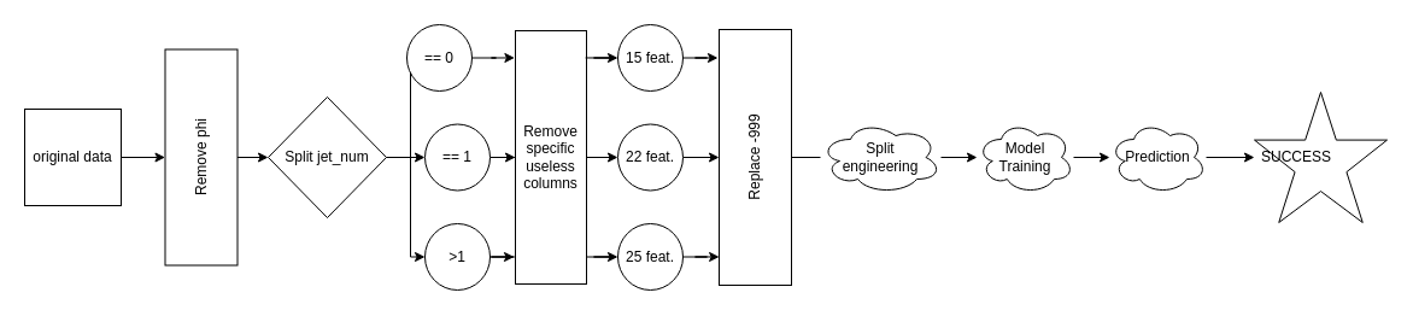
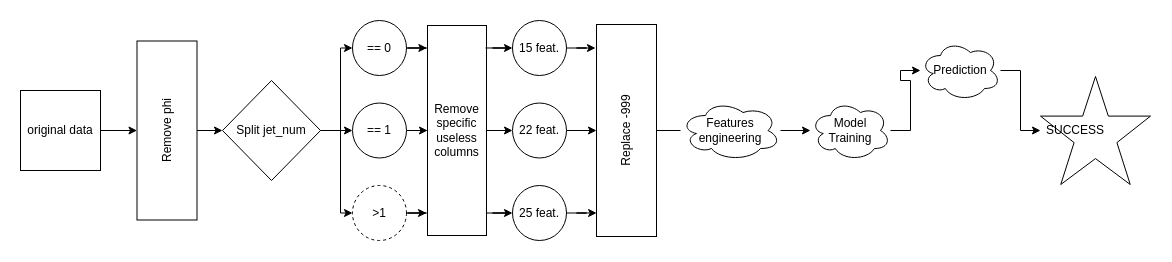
- <mxCell id="16" value="&lt;div&gt;== 0&lt;/div&gt;" style="ellipse;whiteSpace=wrap;html=1;aspect=fixed;" parent="1" vertex="1"><mxGeometry x="337" y="20" width="54" height="55" as="geometry" /></mxCell>
+ <mxCell id="16" value="&lt;div&gt;== 0&lt;/div&gt;" style="ellipse;whiteSpace=wrap;html=1;aspect=fixed;" parent="1" vertex="1"><mxGeometry x="352" y="20" width="54" height="55" as="geometry" /></mxCell>
- <mxCell id="29" value="&lt;div&gt;Split&lt;/div&gt;&lt;div&gt;engineering&lt;/div&gt;" style="ellipse;shape=cloud;whiteSpace=wrap;html=1;" parent="1" vertex="1"><mxGeometry x="680" y="100" width="100" height="60" as="geometry" /></mxCell>
+ <mxCell id="29" value="&lt;div&gt;Features&lt;/div&gt;&lt;div&gt;engineering&lt;/div&gt;" style="ellipse;shape=cloud;whiteSpace=wrap;html=1;" parent="1" vertex="1"><mxGeometry x="680" y="100" width="100" height="60" as="geometry" /></mxCell>
- <mxCell id="33" value="Prediction" style="ellipse;shape=cloud;whiteSpace=wrap;html=1;" parent="1" vertex="1"><mxGeometry x="920" y="100" width="80" height="60" as="geometry" /></mxCell>
+ <mxCell id="33" value="Prediction" style="ellipse;shape=cloud;whiteSpace=wrap;html=1;" parent="1" vertex="1"><mxGeometry x="920" y="40" width="80" height="60" as="geometry" /></mxCell>
- <mxCell id="14" value="&lt;div&gt;&amp;gt;1&lt;/div&gt;" style="ellipse;whiteSpace=wrap;html=1;aspect=fixed;" parent="1" vertex="1"><mxGeometry x="352" y="185" width="54" height="55" as="geometry" /></mxCell>
+ <mxCell id="14" value="&lt;div&gt;&amp;gt;1&lt;/div&gt;" style="ellipse;whiteSpace=wrap;html=1;aspect=fixed;dashed=1;" parent="1" vertex="1"><mxGeometry x="352" y="185" width="54" height="55" as="geometry" /></mxCell>
